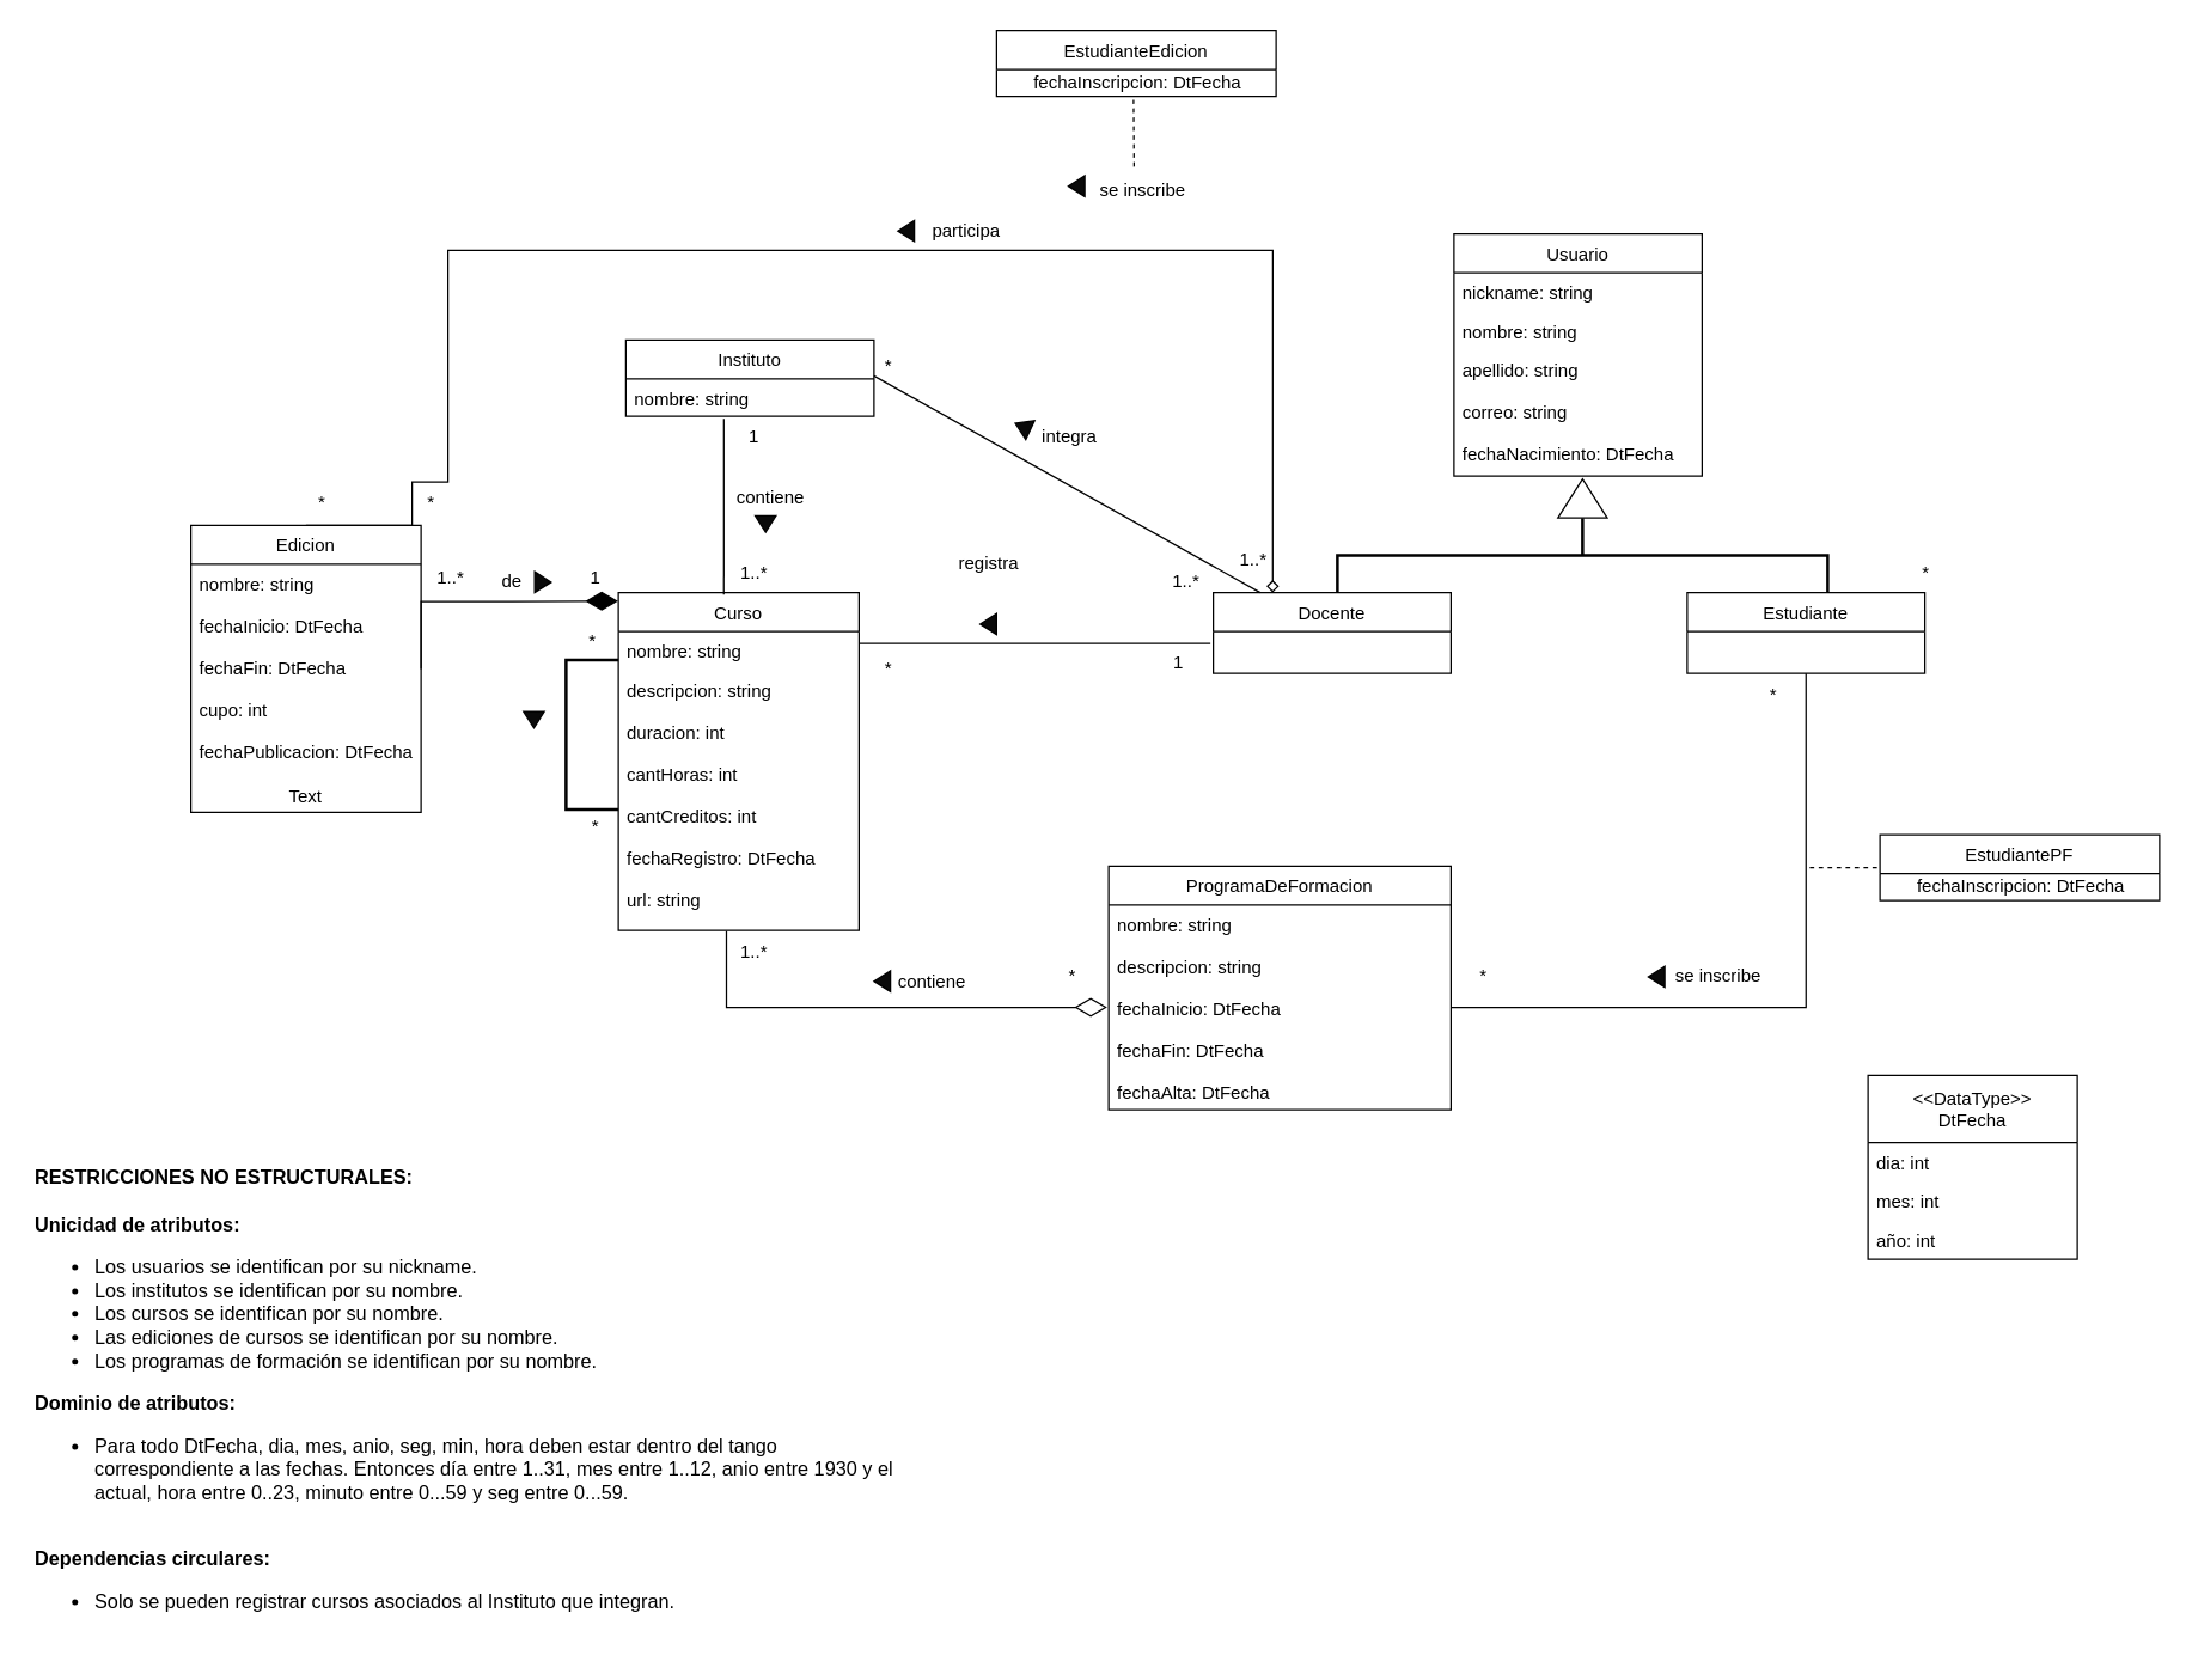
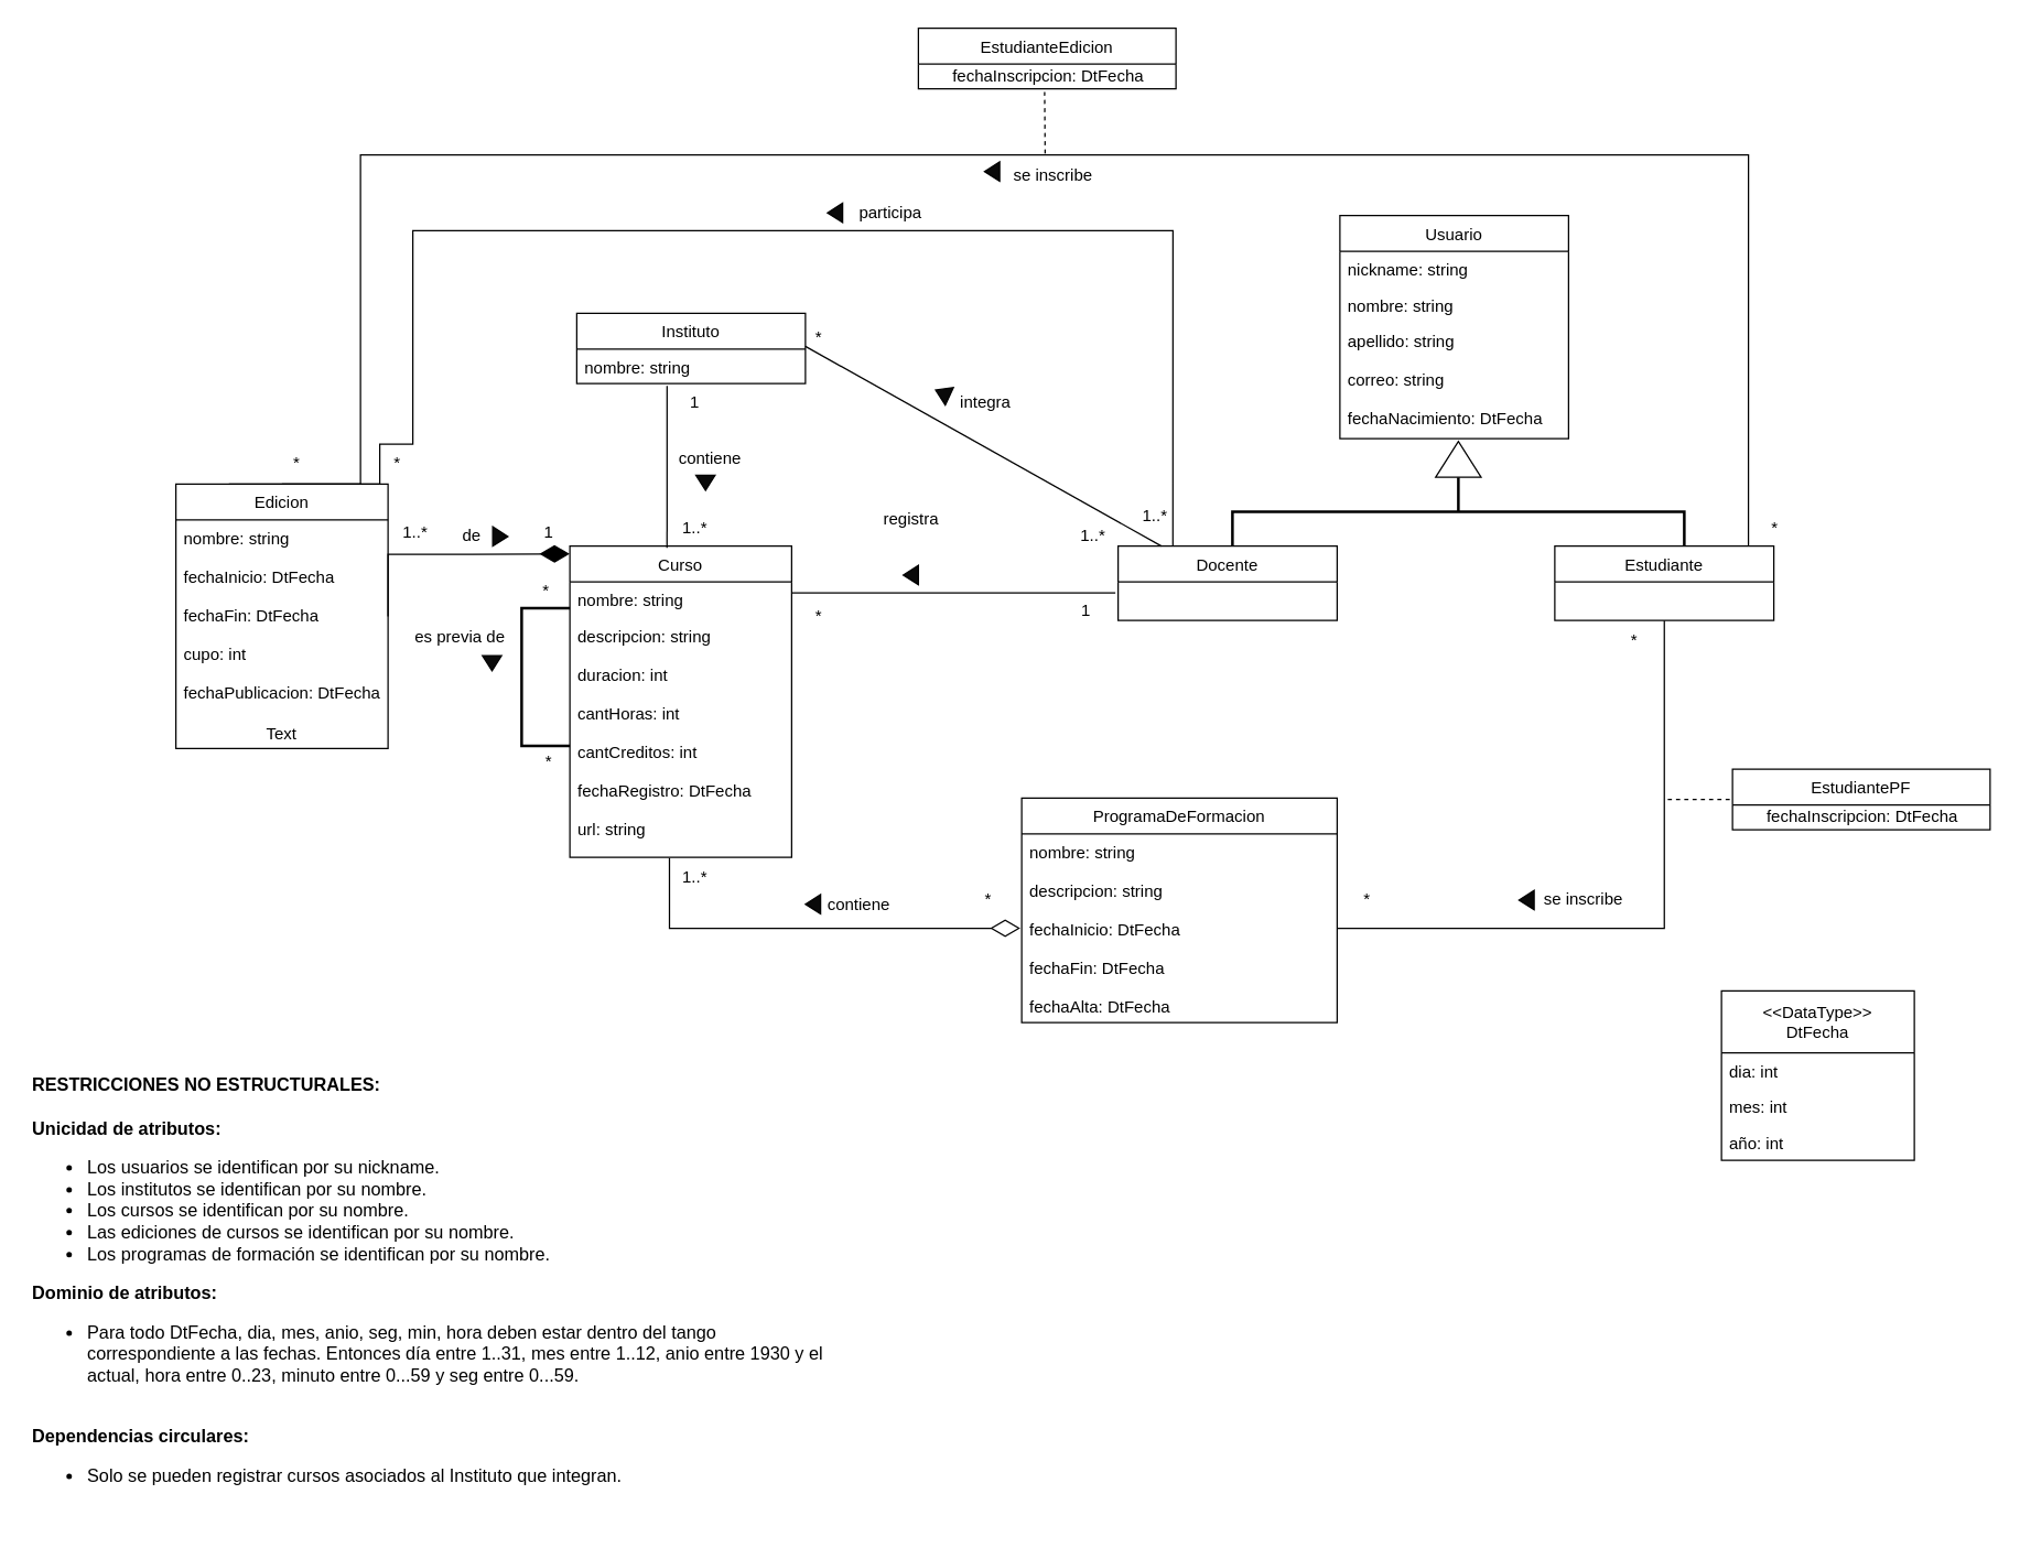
+ <mxCell id="13" style="edgeStyle=orthogonalEdgeStyle;rounded=0;orthogonalLoop=1;jettySize=auto;html=1;exitX=0.25;exitY=0;exitDx=0;exitDy=0;entryX=0.884;entryY=0;entryDx=0;entryDy=0;entryPerimeter=0;endArrow=none;endFill=0;" parent="1" source="69" target="30" edge="1"><mxGeometry relative="1" as="geometry"><Array as="points"><mxPoint x="261" y="112" /><mxPoint x="1269" y="112" /></Array></mxGeometry></mxCell>
- <mxCell id="12" style="edgeStyle=orthogonalEdgeStyle;rounded=0;orthogonalLoop=1;jettySize=auto;html=1;exitX=0.5;exitY=0;exitDx=0;exitDy=0;entryX=0.25;entryY=0;entryDx=0;entryDy=0;endArrow=diamond;endFill=0;" parent="1" source="69" target="23" edge="1"><mxGeometry relative="1" as="geometry"><Array as="points"><mxPoint x="275" y="351" /><mxPoint x="275" y="322" /><mxPoint x="299" y="322" /><mxPoint x="299" y="167" /><mxPoint x="851" y="167" /></Array></mxGeometry></mxCell>
+ <mxCell id="12" style="edgeStyle=orthogonalEdgeStyle;rounded=0;orthogonalLoop=1;jettySize=auto;html=1;exitX=0.5;exitY=0;exitDx=0;exitDy=0;entryX=0.25;entryY=0;entryDx=0;entryDy=0;endArrow=none;endFill=0;" parent="1" source="69" target="23" edge="1"><mxGeometry relative="1" as="geometry"><Array as="points"><mxPoint x="275" y="351" /><mxPoint x="275" y="322" /><mxPoint x="299" y="322" /><mxPoint x="299" y="167" /><mxPoint x="851" y="167" /></Array></mxGeometry></mxCell>
+ <mxCell id="5" value="es previa de" style="text;html=1;strokeColor=none;fillColor=none;align=center;verticalAlign=middle;whiteSpace=wrap;rounded=0;" parent="1" vertex="1"><mxGeometry x="289" y="455" width="89" height="14" as="geometry" /></mxCell>
